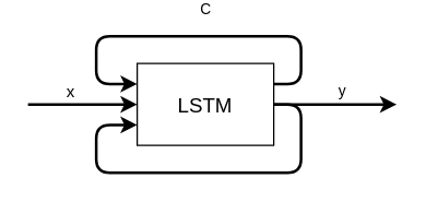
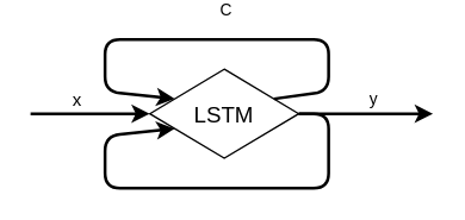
- <mxCell id="2" value="&lt;font style=&quot;font-size: 15px&quot;&gt;LSTM&lt;/font&gt;" style="rounded=0;whiteSpace=wrap;html=1;" vertex="1" parent="1"><mxGeometry x="100" y="40" width="100" height="60" as="geometry" /></mxCell>
+ <mxCell id="2" value="&lt;font style=&quot;font-size: 15px&quot;&gt;LSTM&lt;/font&gt;" style="rhombus;whiteSpace=wrap;html=1;" vertex="1" parent="1"><mxGeometry x="100" y="40" width="100" height="60" as="geometry" /></mxCell>
